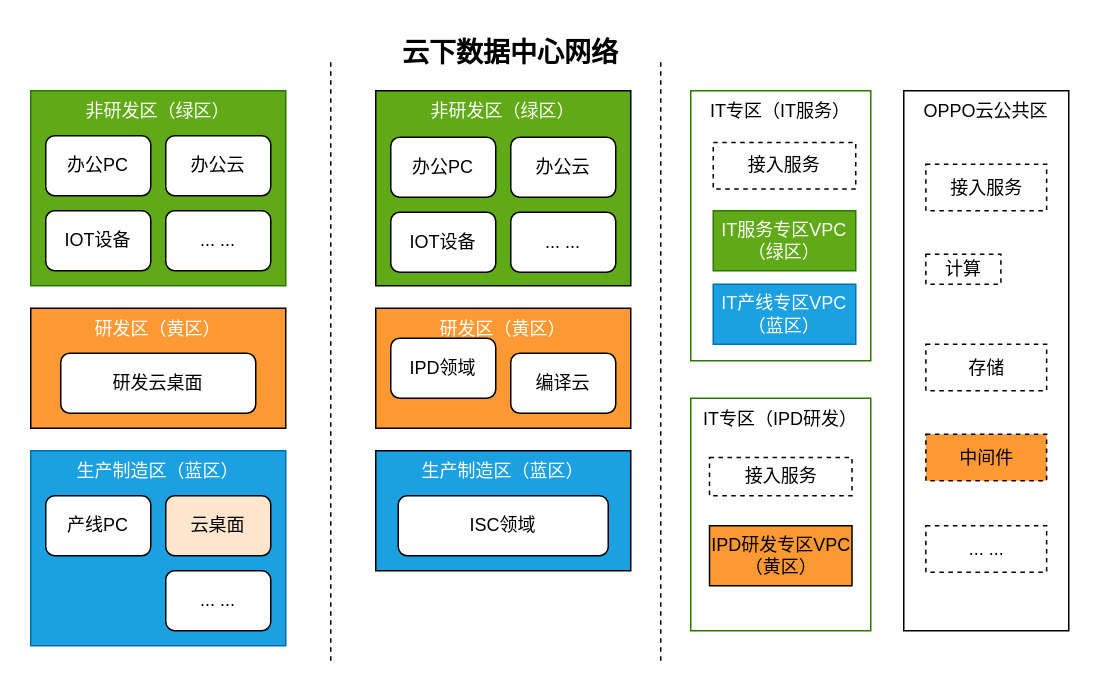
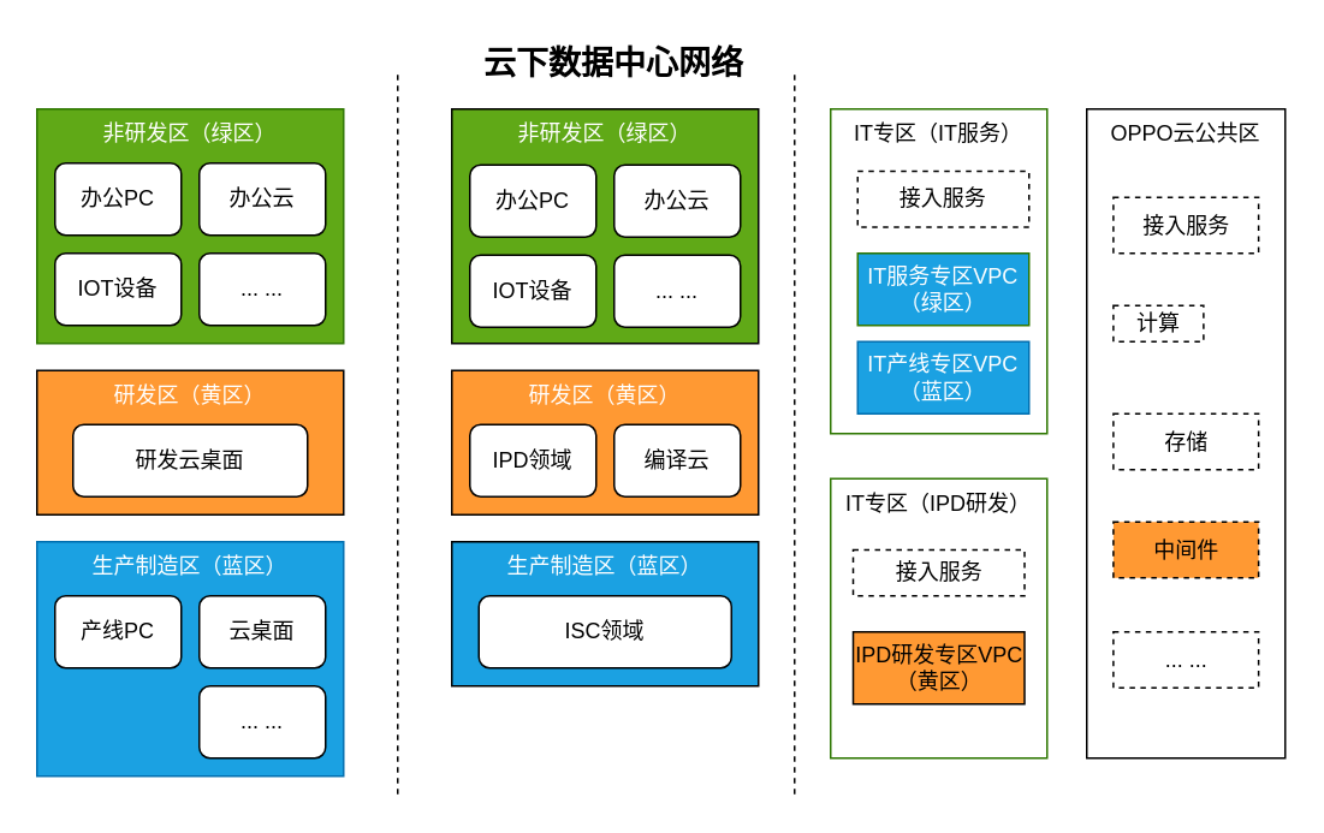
- <mxCell id="27" value="IT服务专区VPC（绿区）" style="rounded=0;whiteSpace=wrap;html=1;fillColor=#60a917;fontColor=#ffffff;strokeColor=#2D7600;" parent="1" vertex="1"><mxGeometry x="475" y="140" width="95" height="40" as="geometry" /></mxCell>
+ <mxCell id="27" value="IT服务专区VPC（绿区）" style="rounded=0;whiteSpace=wrap;html=1;fillColor=#1ba1e2;fontColor=#ffffff;strokeColor=#2D7600;" parent="1" vertex="1"><mxGeometry x="475" y="140" width="95" height="40" as="geometry" /></mxCell>
- <mxCell id="20" value="IPD领域" style="rounded=1;whiteSpace=wrap;html=1;" parent="1" vertex="1"><mxGeometry x="260" y="225" width="70" height="40" as="geometry" /></mxCell>
+ <mxCell id="20" value="IPD领域" style="rounded=1;whiteSpace=wrap;html=1;" parent="1" vertex="1"><mxGeometry x="260" y="235" width="70" height="40" as="geometry" /></mxCell>
- <mxCell id="9" value="云桌面" style="rounded=1;whiteSpace=wrap;html=1;fillColor=#ffe6cc;" parent="1" vertex="1"><mxGeometry x="110" y="330" width="70" height="40" as="geometry" /></mxCell>
+ <mxCell id="9" value="云桌面" style="rounded=1;whiteSpace=wrap;html=1;" parent="1" vertex="1"><mxGeometry x="110" y="330" width="70" height="40" as="geometry" /></mxCell>
